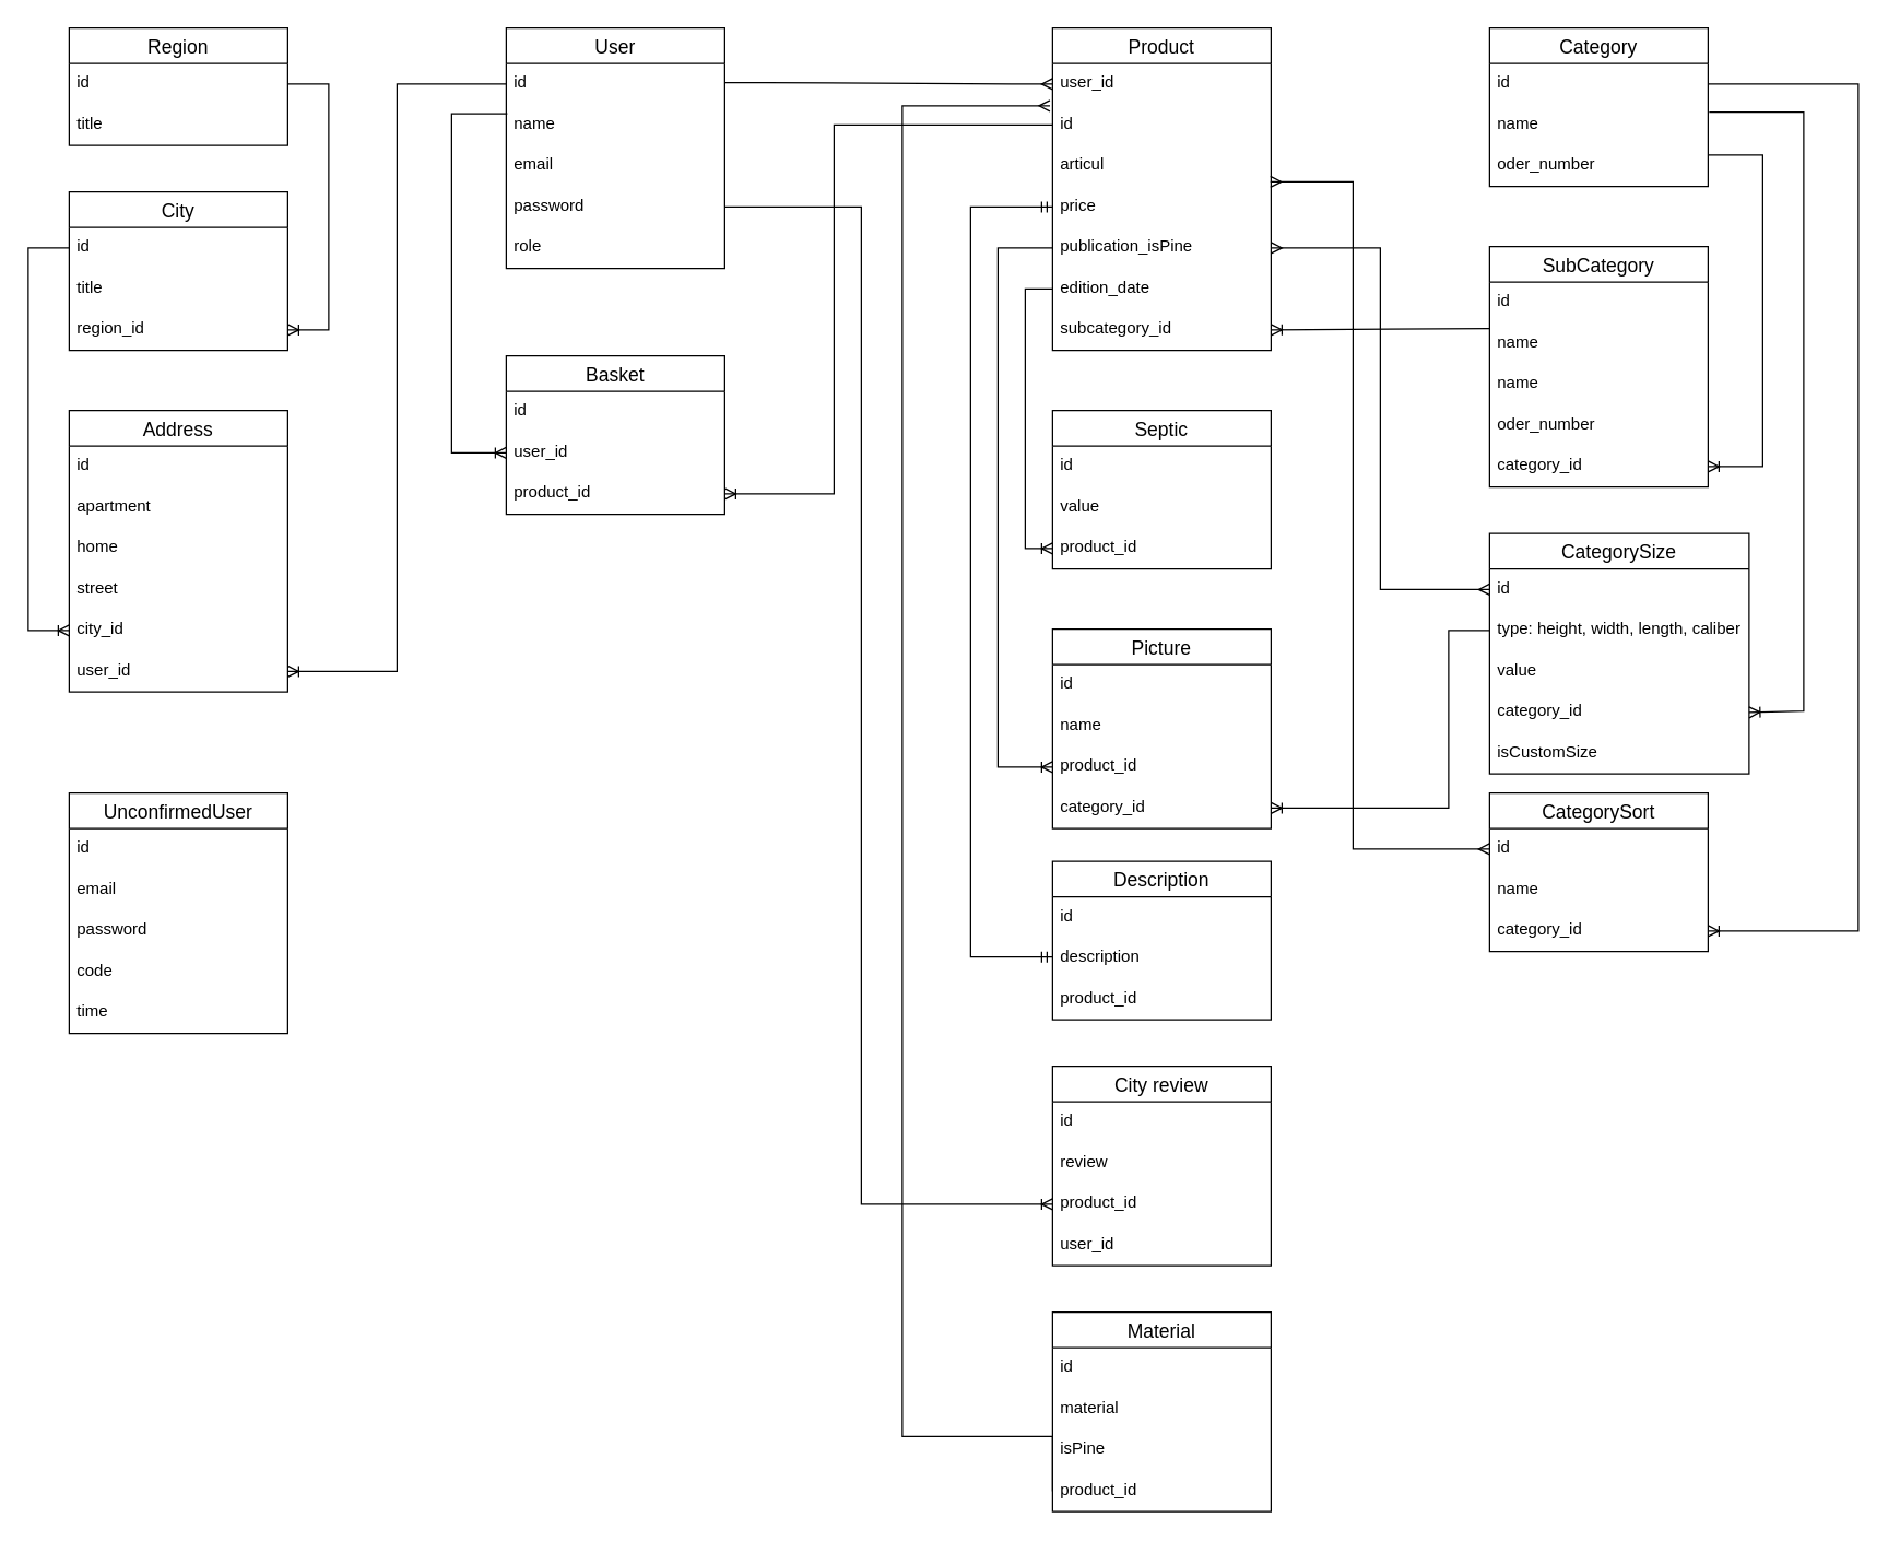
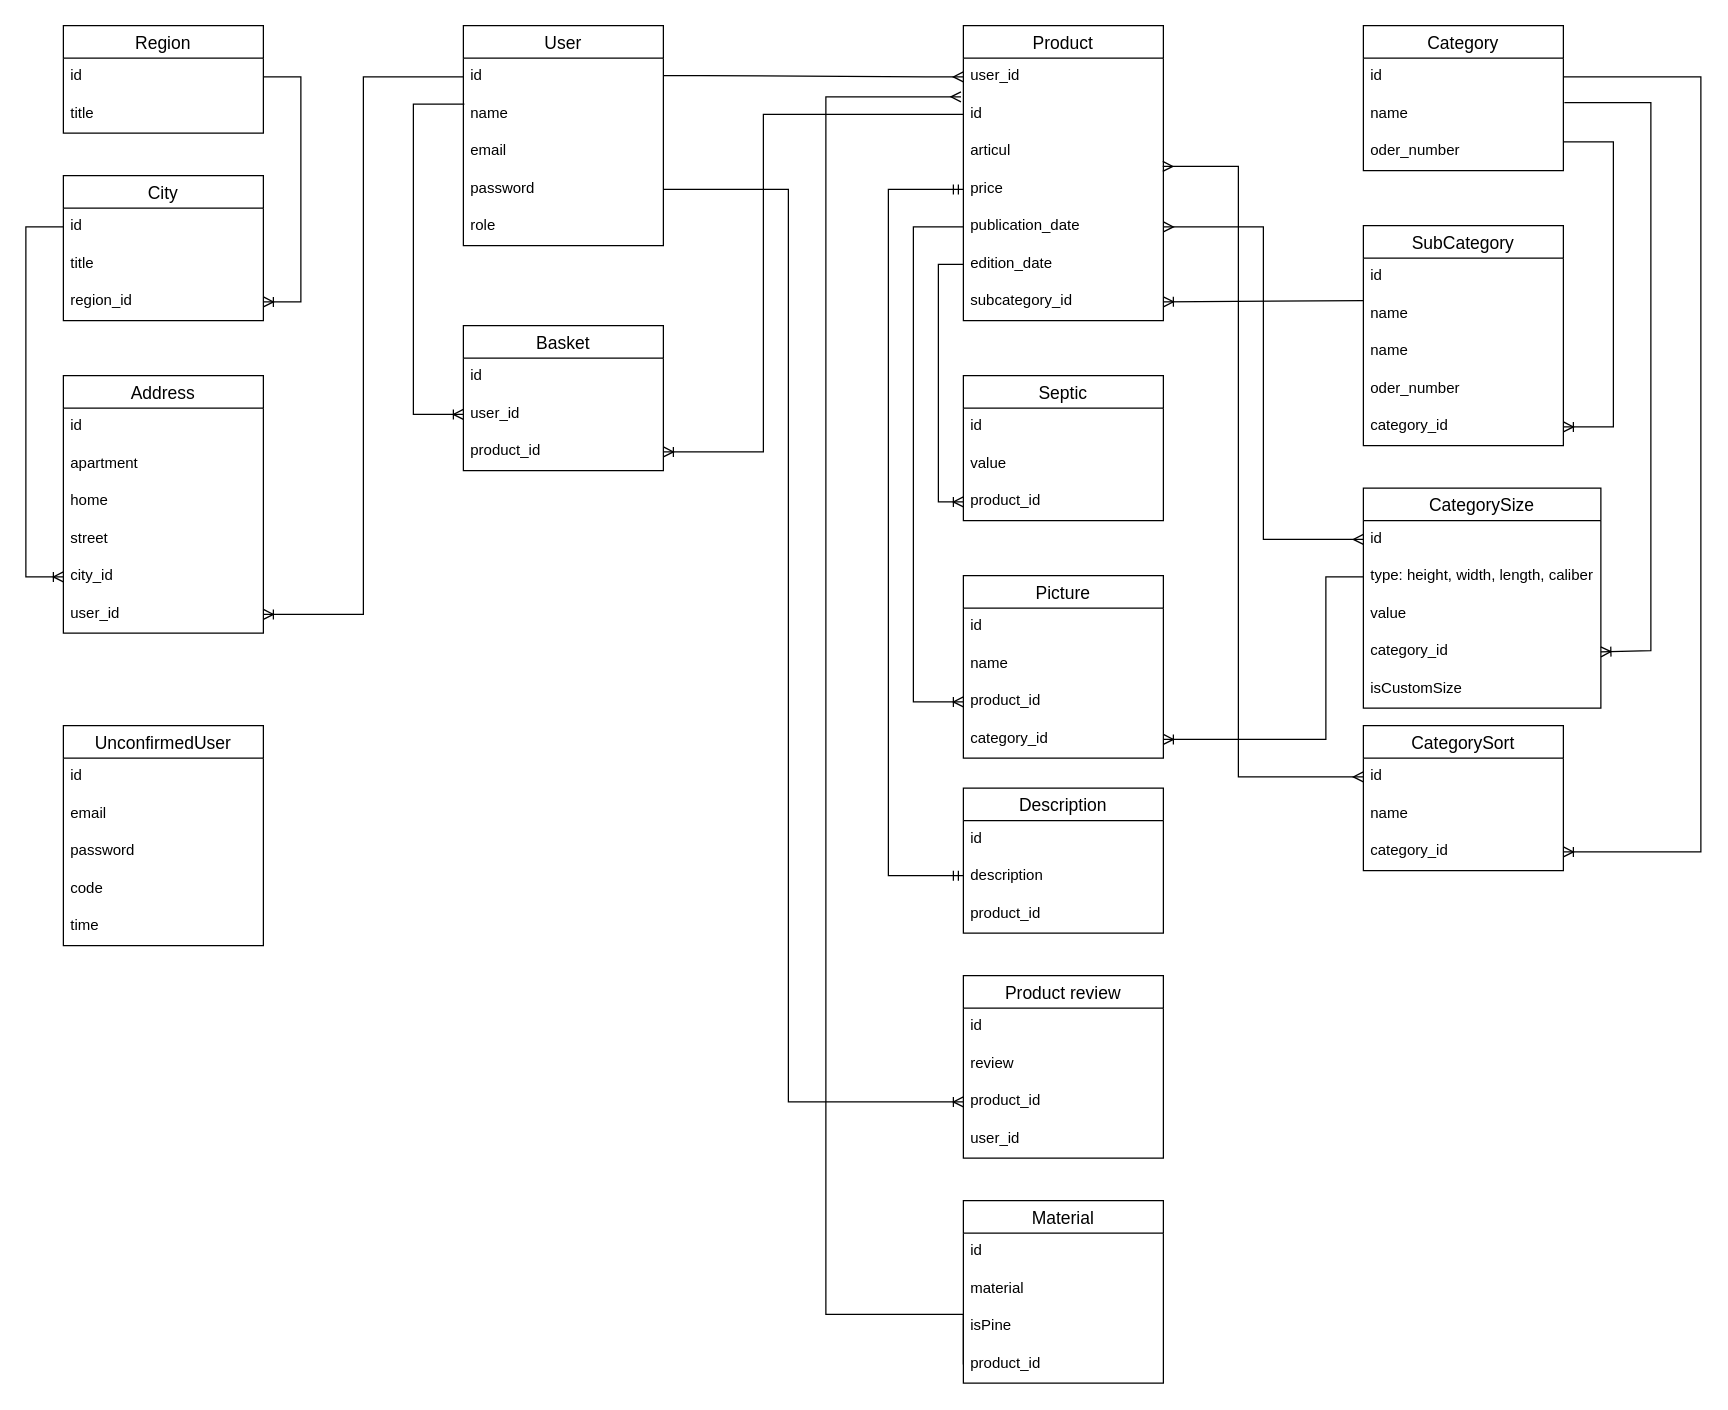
- <mxCell id="33" value="publicаtion_isPine" style="text;strokeColor=none;fillColor=none;spacingLeft=4;spacingRight=4;overflow=hidden;rotatable=0;points=[[0,0.5],[1,0.5]];portConstraint=eastwest;fontSize=12;" parent="28" vertex="1"><mxGeometry y="146" width="160" height="30" as="geometry" /></mxCell>
+ <mxCell id="33" value="publicаtion_date" style="text;strokeColor=none;fillColor=none;spacingLeft=4;spacingRight=4;overflow=hidden;rotatable=0;points=[[0,0.5],[1,0.5]];portConstraint=eastwest;fontSize=12;" parent="28" vertex="1"><mxGeometry y="146" width="160" height="30" as="geometry" /></mxCell>
- <mxCell id="53" value="City review" style="swimlane;fontStyle=0;childLayout=stackLayout;horizontal=1;startSize=26;horizontalStack=0;resizeParent=1;resizeParentMax=0;resizeLast=0;collapsible=1;marginBottom=0;align=center;fontSize=14;" parent="1" vertex="1"><mxGeometry x="770" y="780" width="160" height="146" as="geometry"><mxRectangle x="120" y="190" width="70" height="30" as="alternateBounds" /></mxGeometry></mxCell>
+ <mxCell id="53" value="Product review" style="swimlane;fontStyle=0;childLayout=stackLayout;horizontal=1;startSize=26;horizontalStack=0;resizeParent=1;resizeParentMax=0;resizeLast=0;collapsible=1;marginBottom=0;align=center;fontSize=14;" parent="1" vertex="1"><mxGeometry x="770" y="780" width="160" height="146" as="geometry"><mxRectangle x="120" y="190" width="70" height="30" as="alternateBounds" /></mxGeometry></mxCell>
